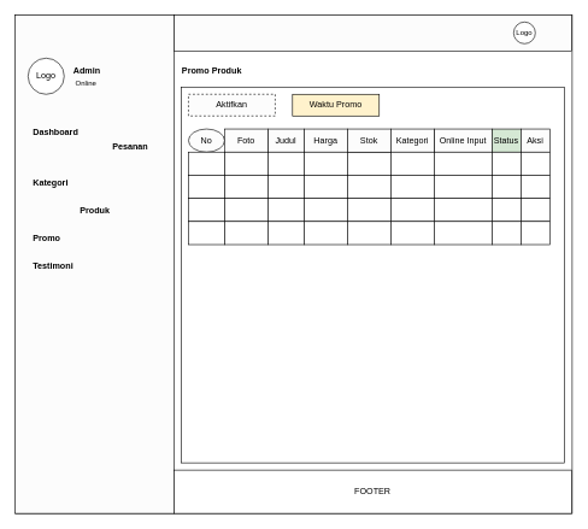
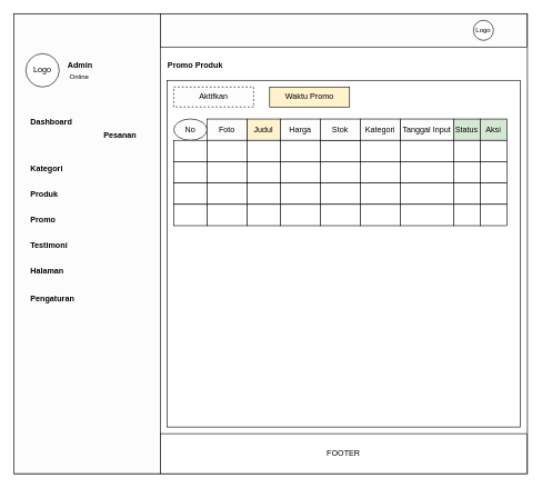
- <mxCell id="24" value="Judul" style="rounded=0;whiteSpace=wrap;html=1;fillColor=#FCFCFC;" parent="1" vertex="1"><mxGeometry x="370" y="178" width="50" height="32" as="geometry" /></mxCell>
+ <mxCell id="24" value="Judul" style="rounded=0;whiteSpace=wrap;html=1;fillColor=#fff2cc;" parent="1" vertex="1"><mxGeometry x="370" y="178" width="50" height="32" as="geometry" /></mxCell>
- <mxCell id="26" value="Online Input" style="rounded=0;whiteSpace=wrap;html=1;fillColor=#FCFCFC;" parent="1" vertex="1"><mxGeometry x="600" y="178" width="80" height="32" as="geometry" /></mxCell>
+ <mxCell id="26" value="Tanggal Input" style="rounded=0;whiteSpace=wrap;html=1;fillColor=#FCFCFC;" parent="1" vertex="1"><mxGeometry x="600" y="178" width="80" height="32" as="geometry" /></mxCell>
- <mxCell id="39" value="Aksi" style="rounded=0;whiteSpace=wrap;html=1;fillColor=#FCFCFC;" parent="1" vertex="1"><mxGeometry x="720" y="178" width="40" height="32" as="geometry" /></mxCell>
+ <mxCell id="39" value="Aksi" style="rounded=0;whiteSpace=wrap;html=1;fillColor=#d5e8d4;" parent="1" vertex="1"><mxGeometry x="720" y="178" width="40" height="32" as="geometry" /></mxCell>
- <mxCell id="14" value="&lt;b&gt;Produk&lt;/b&gt;" style="text;html=1;resizable=0;autosize=1;align=left;verticalAlign=middle;points=[];fillColor=none;strokeColor=none;rounded=0;fontSize=12;" parent="1" vertex="1"><mxGeometry x="108" y="276" width="60" height="30" as="geometry" /></mxCell>
+ <mxCell id="14" value="&lt;b&gt;Produk&lt;/b&gt;" style="text;html=1;resizable=0;autosize=1;align=left;verticalAlign=middle;points=[];fillColor=none;strokeColor=none;rounded=0;fontSize=12;" parent="1" vertex="1"><mxGeometry x="43" y="276" width="60" height="30" as="geometry" /></mxCell>
+ <mxCell id="18" value="&lt;div style=&quot;&quot;&gt;&lt;b style=&quot;background-color: initial;&quot;&gt;Halaman&lt;/b&gt;&lt;/div&gt;" style="text;html=1;resizable=0;autosize=1;align=left;verticalAlign=middle;points=[];fillColor=none;strokeColor=none;rounded=0;fontSize=12;" parent="1" vertex="1"><mxGeometry x="43" y="392" width="70" height="30" as="geometry" /></mxCell>
+ <mxCell id="19" value="&lt;div style=&quot;&quot;&gt;&lt;b style=&quot;background-color: initial;&quot;&gt;Pengaturan&lt;/b&gt;&lt;/div&gt;" style="text;html=1;resizable=0;autosize=1;align=left;verticalAlign=middle;points=[];fillColor=none;strokeColor=none;rounded=0;fontSize=12;" parent="1" vertex="1"><mxGeometry x="43" y="433" width="90" height="30" as="geometry" /></mxCell>
